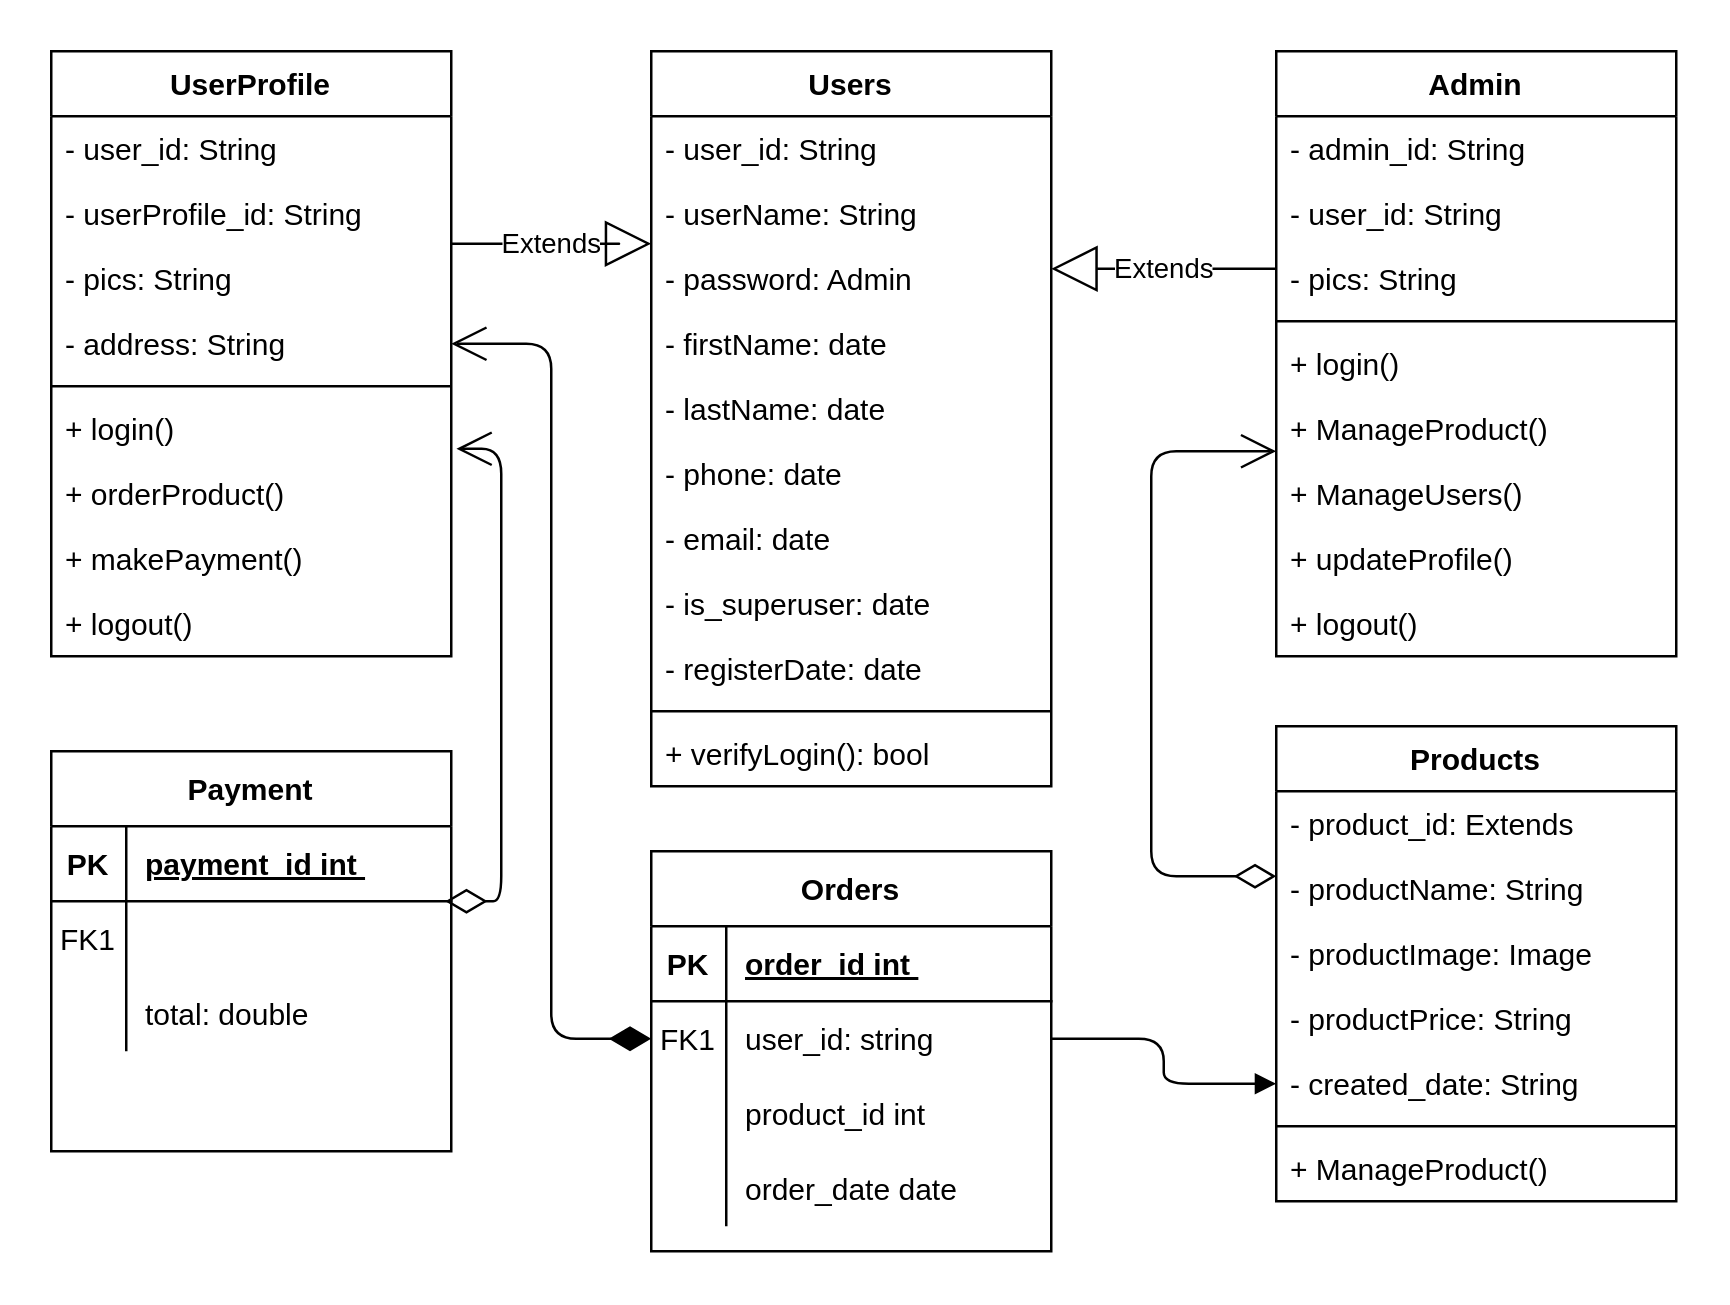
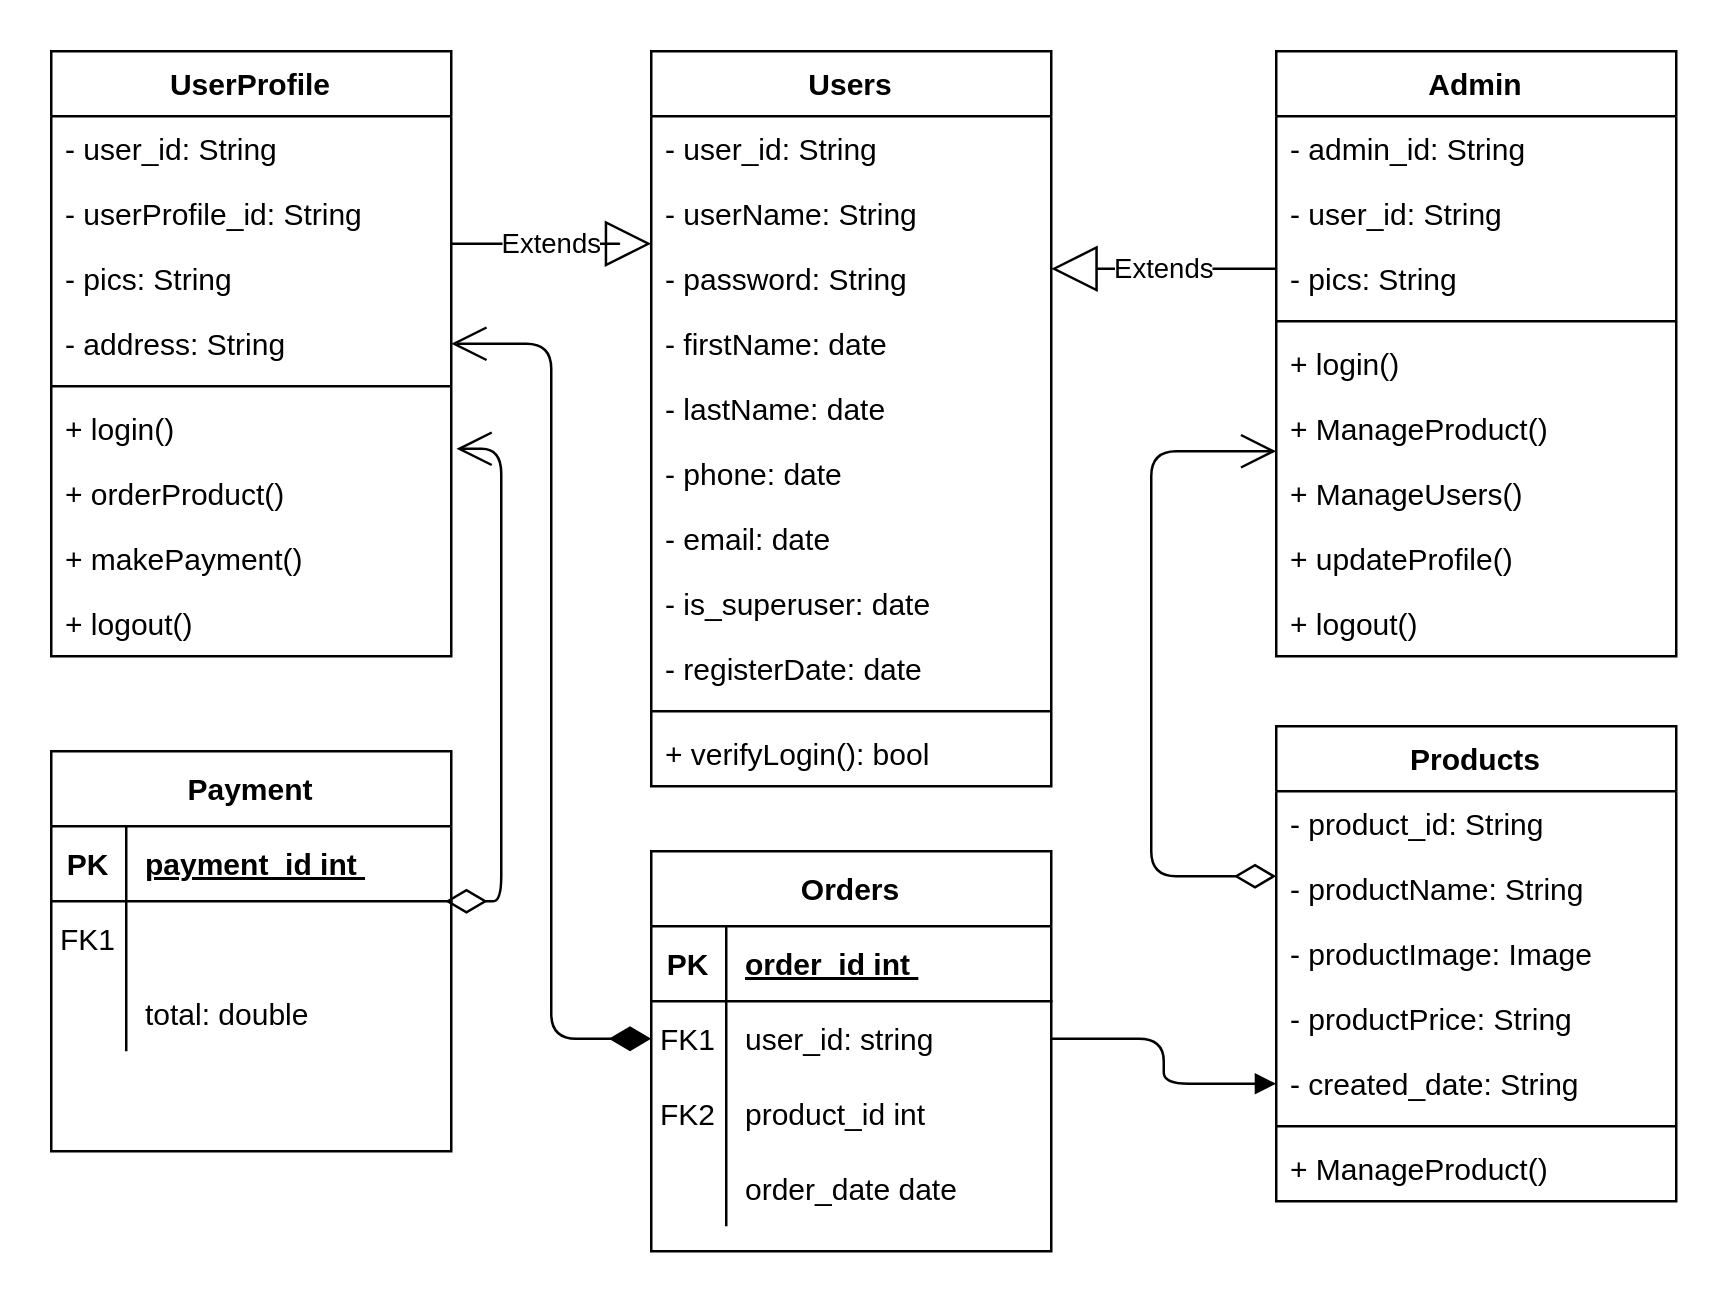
- <mxCell id="5" value="- password: Admin" style="text;strokeColor=none;fillColor=none;align=left;verticalAlign=top;spacingLeft=4;spacingRight=4;overflow=hidden;rotatable=0;points=[[0,0.5],[1,0.5]];portConstraint=eastwest;" parent="2" vertex="1"><mxGeometry y="78" width="160" height="26" as="geometry" /></mxCell>
+ <mxCell id="5" value="- password: String" style="text;strokeColor=none;fillColor=none;align=left;verticalAlign=top;spacingLeft=4;spacingRight=4;overflow=hidden;rotatable=0;points=[[0,0.5],[1,0.5]];portConstraint=eastwest;" parent="2" vertex="1"><mxGeometry y="78" width="160" height="26" as="geometry" /></mxCell>
- <mxCell id="26" value="- product_id: Extends" style="text;strokeColor=none;fillColor=none;align=left;verticalAlign=top;spacingLeft=4;spacingRight=4;overflow=hidden;rotatable=0;points=[[0,0.5],[1,0.5]];portConstraint=eastwest;" parent="25" vertex="1"><mxGeometry y="26" width="160" height="26" as="geometry" /></mxCell>
+ <mxCell id="26" value="- product_id: String" style="text;strokeColor=none;fillColor=none;align=left;verticalAlign=top;spacingLeft=4;spacingRight=4;overflow=hidden;rotatable=0;points=[[0,0.5],[1,0.5]];portConstraint=eastwest;" parent="25" vertex="1"><mxGeometry y="26" width="160" height="26" as="geometry" /></mxCell>
+ <mxCell id="53" value="FK2" style="shape=partialRectangle;overflow=hidden;connectable=0;fillColor=none;top=0;left=0;bottom=0;right=0;" parent="52" vertex="1"><mxGeometry width="30" height="30" as="geometry" /></mxCell>
